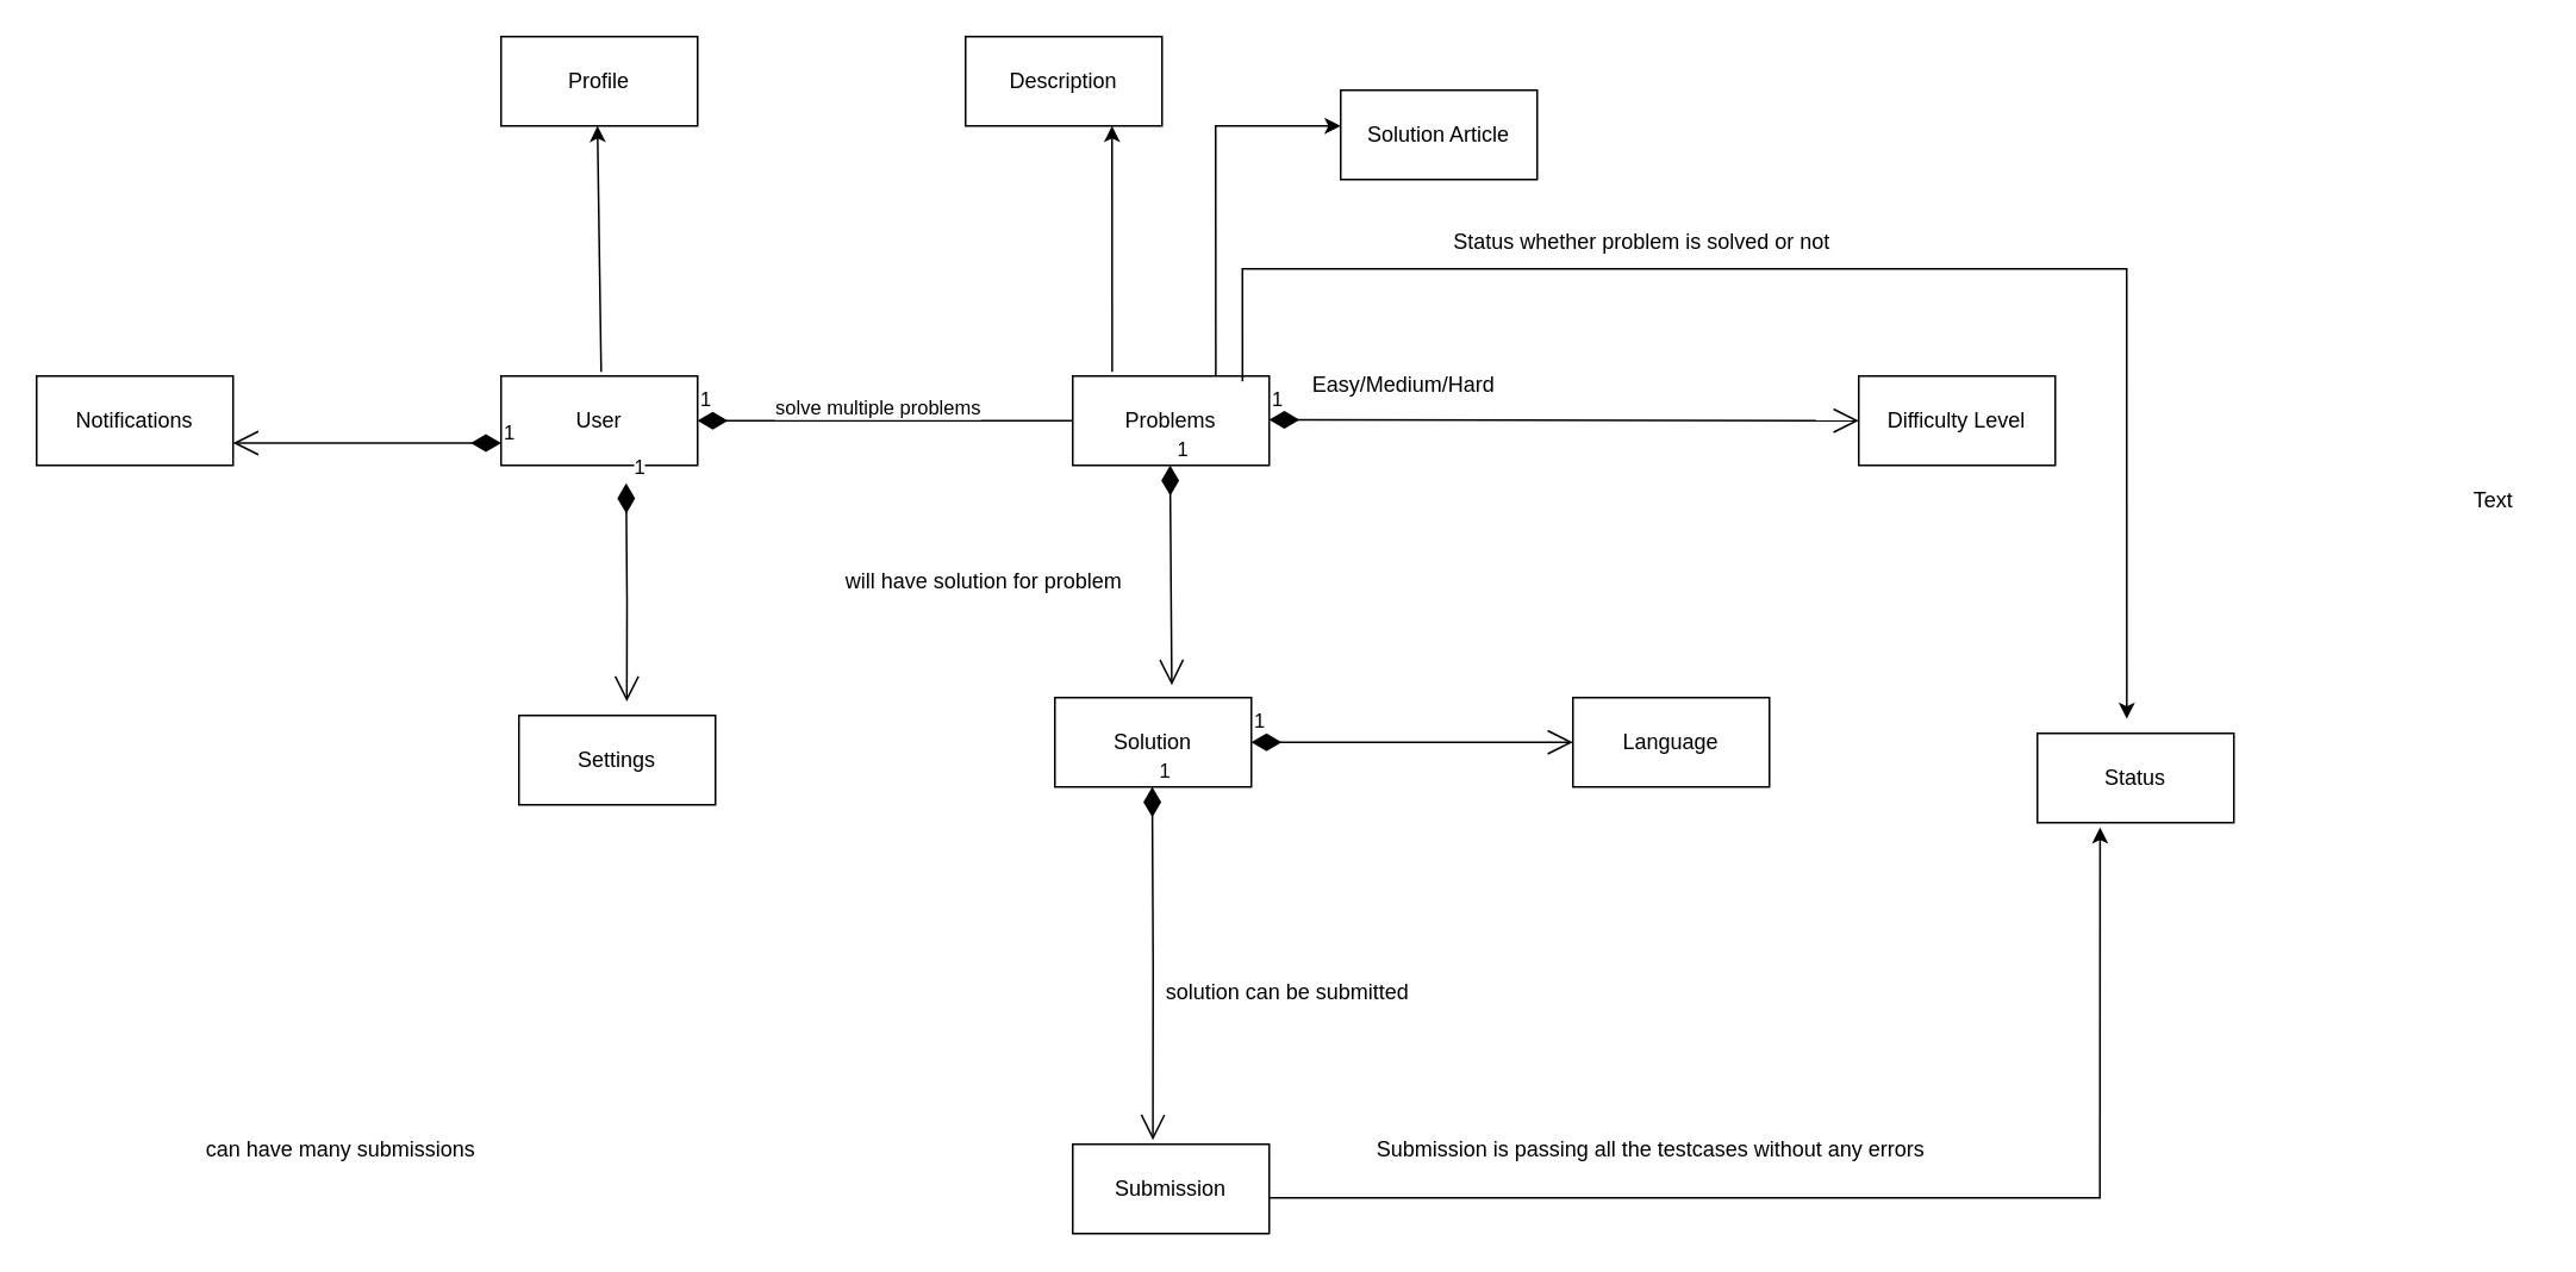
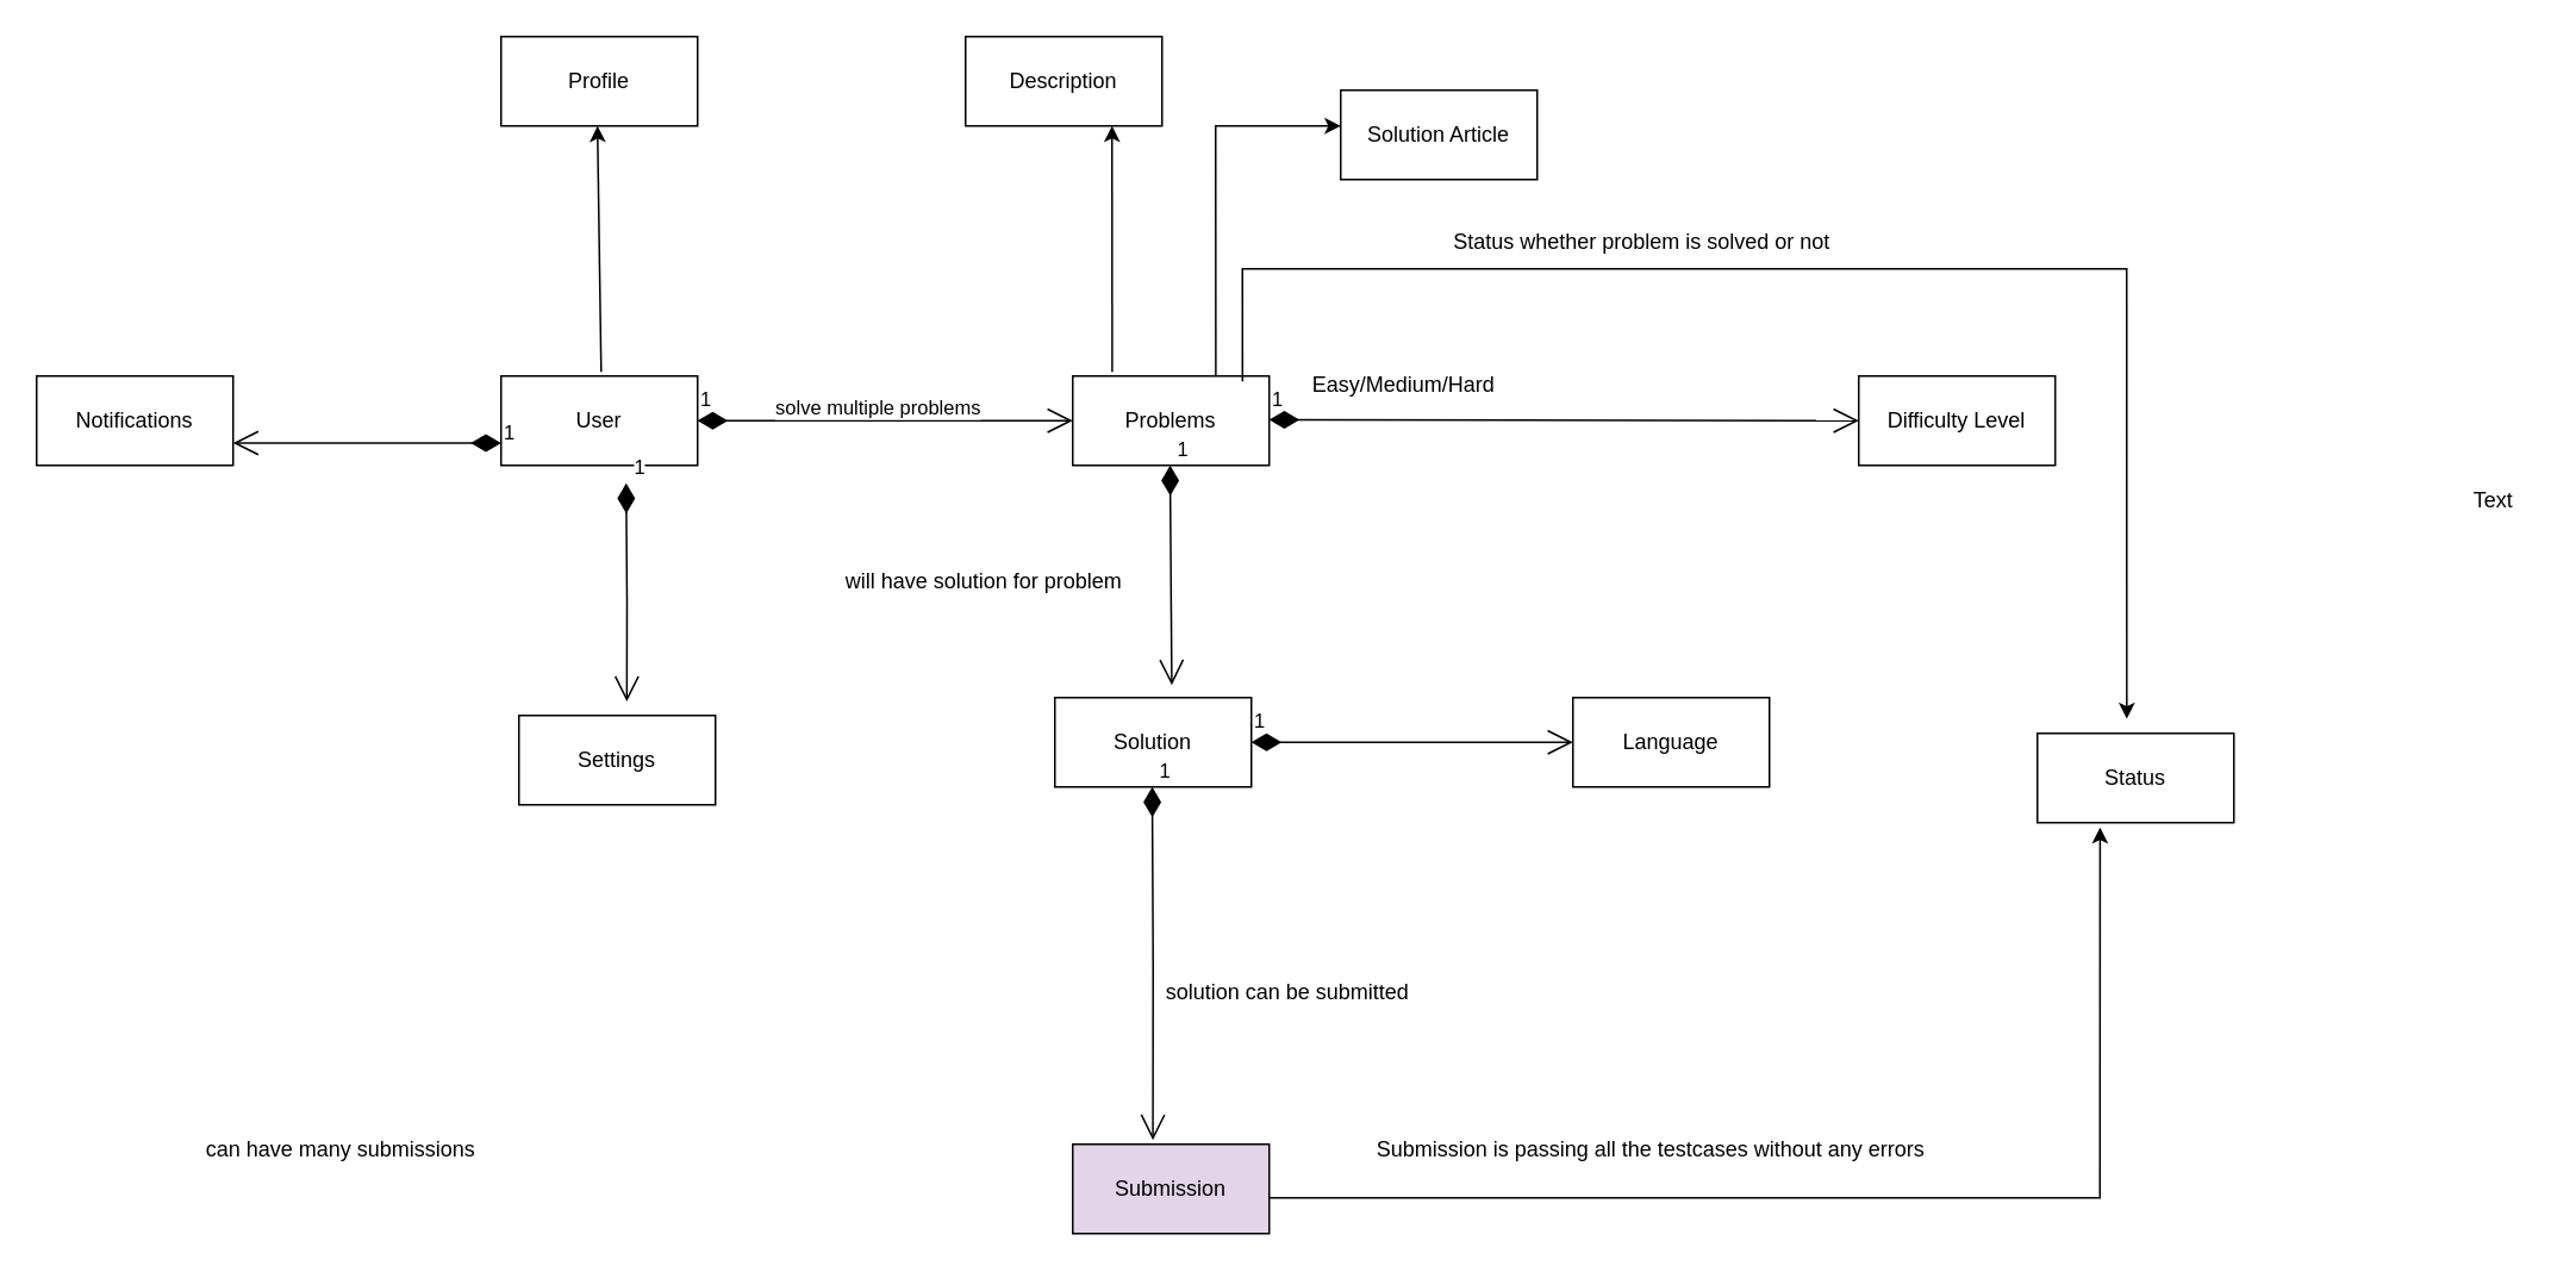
- <mxCell id="14" value="1" style="endArrow=none;html=1;endSize=12;startArrow=diamondThin;startSize=14;startFill=1;edgeStyle=orthogonalEdgeStyle;align=left;verticalAlign=bottom;rounded=0;entryX=0;entryY=0.5;entryDx=0;entryDy=0;exitX=1;exitY=0.5;exitDx=0;exitDy=0;" parent="1" target="3" edge="1" source="2"><mxGeometry x="-1" y="3" relative="1" as="geometry"><mxPoint x="400" y="234.5" as="sourcePoint" /><mxPoint x="530" y="234.5" as="targetPoint" /><Array as="points" /></mxGeometry></mxCell>
+ <mxCell id="14" value="1" style="endArrow=open;html=1;endSize=12;startArrow=diamondThin;startSize=14;startFill=1;edgeStyle=orthogonalEdgeStyle;align=left;verticalAlign=bottom;rounded=0;entryX=0;entryY=0.5;entryDx=0;entryDy=0;exitX=1;exitY=0.5;exitDx=0;exitDy=0;" parent="1" target="3" edge="1" source="2"><mxGeometry x="-1" y="3" relative="1" as="geometry"><mxPoint x="400" y="234.5" as="sourcePoint" /><mxPoint x="530" y="234.5" as="targetPoint" /><Array as="points" /></mxGeometry></mxCell>
- <mxCell id="6" value="Submission" style="html=1;whiteSpace=wrap;" parent="1" vertex="1"><mxGeometry x="600" y="640" width="110" height="50" as="geometry" /></mxCell>
+ <mxCell id="6" value="Submission" style="html=1;whiteSpace=wrap;fillColor=#e1d5e7;" parent="1" vertex="1"><mxGeometry x="600" y="640" width="110" height="50" as="geometry" /></mxCell>
